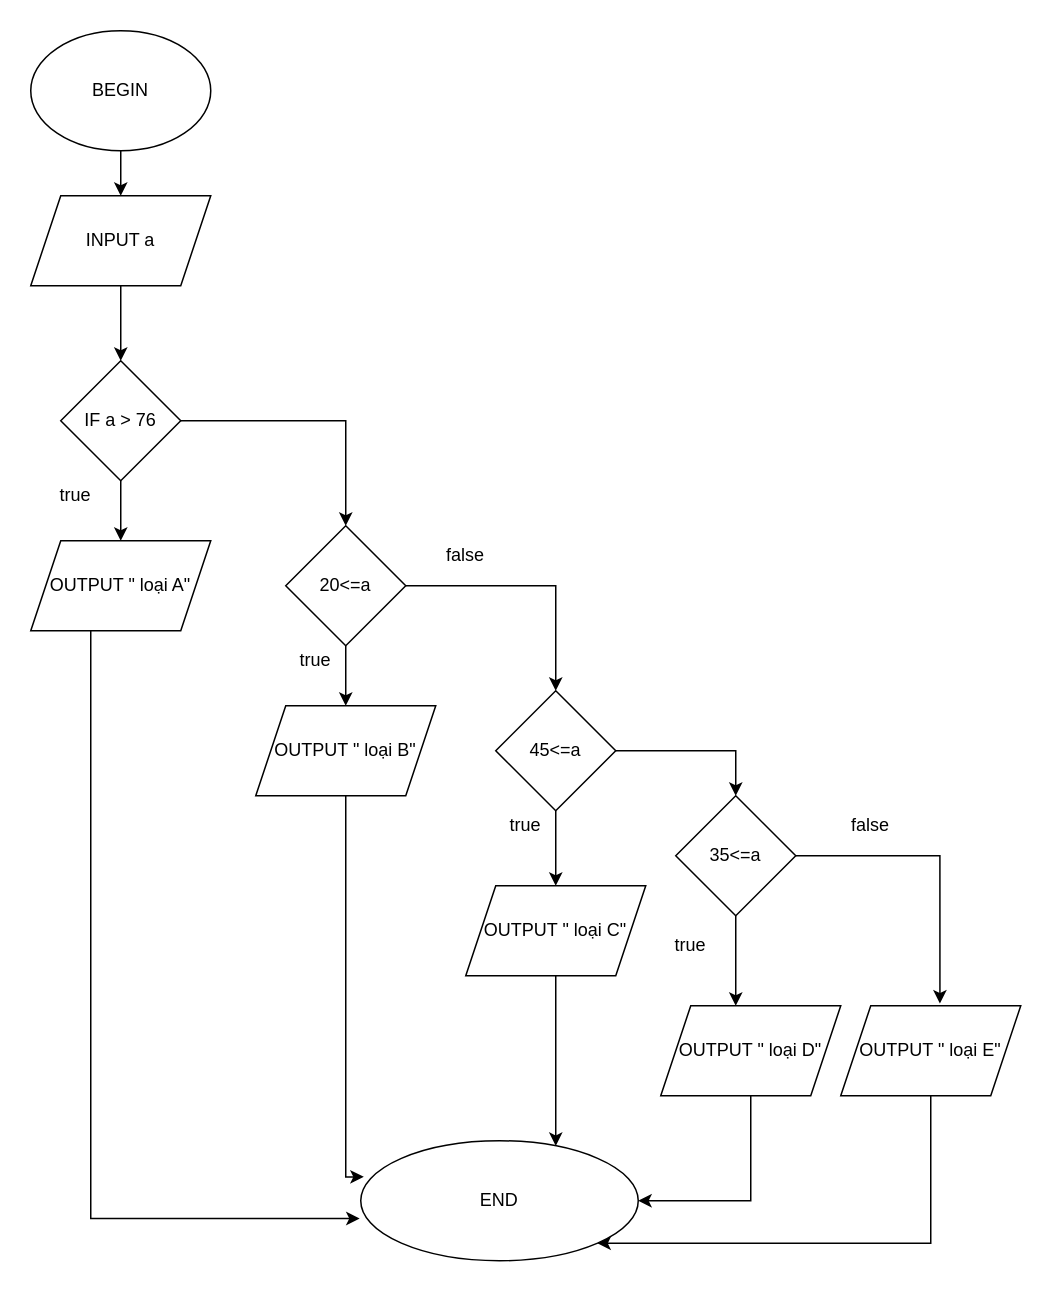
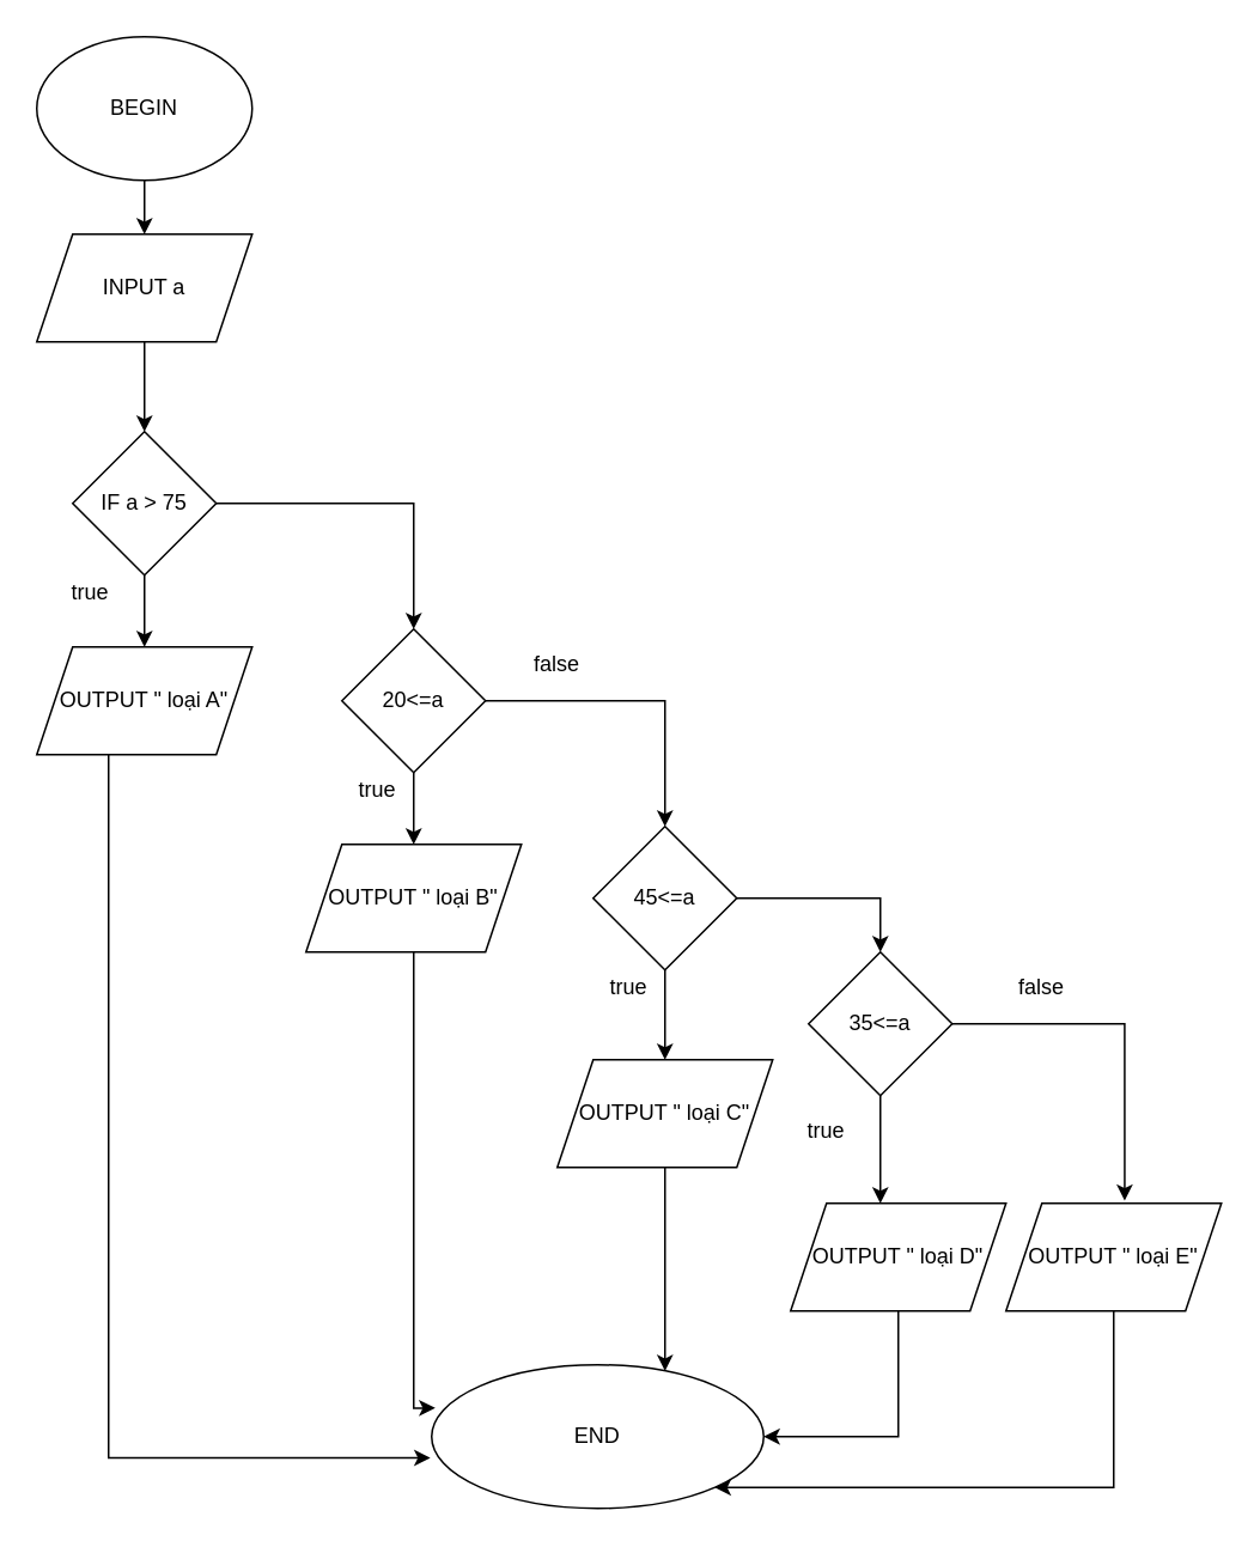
- <mxCell id="8" value="IF a &amp;gt; 76" style="rhombus;whiteSpace=wrap;html=1;" vertex="1" parent="1"><mxGeometry x="40" y="240" width="80" height="80" as="geometry" /></mxCell>
+ <mxCell id="8" value="IF a &amp;gt; 75" style="rhombus;whiteSpace=wrap;html=1;" vertex="1" parent="1"><mxGeometry x="40" y="240" width="80" height="80" as="geometry" /></mxCell>
